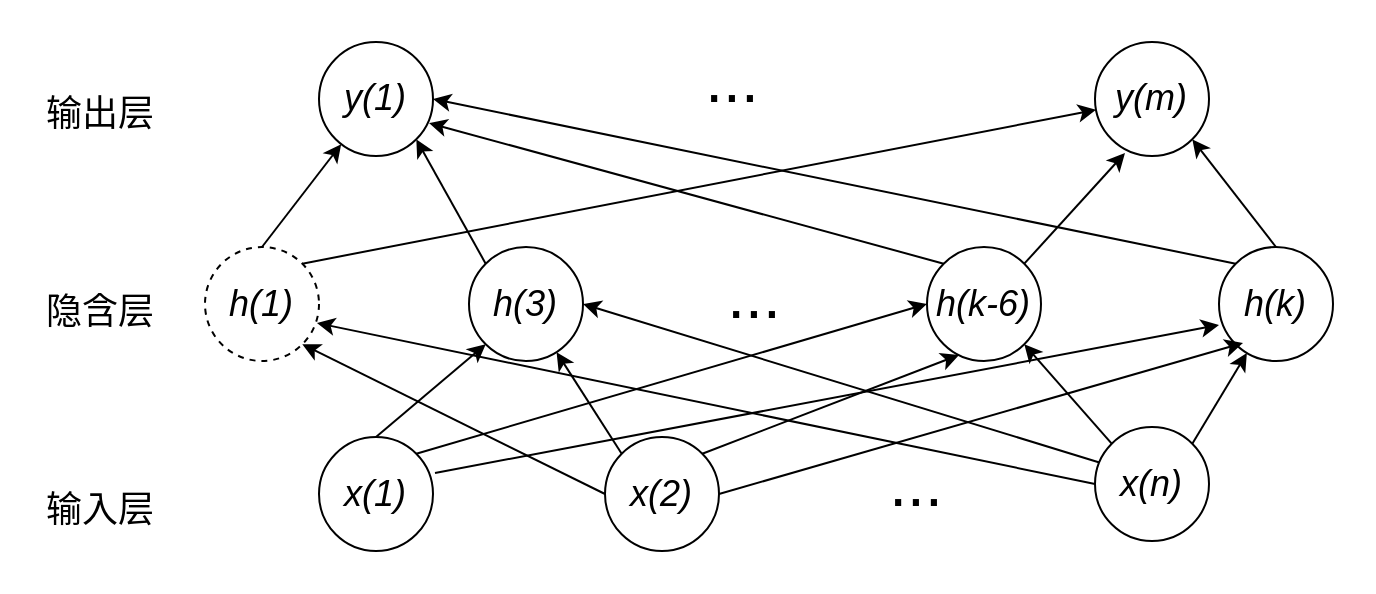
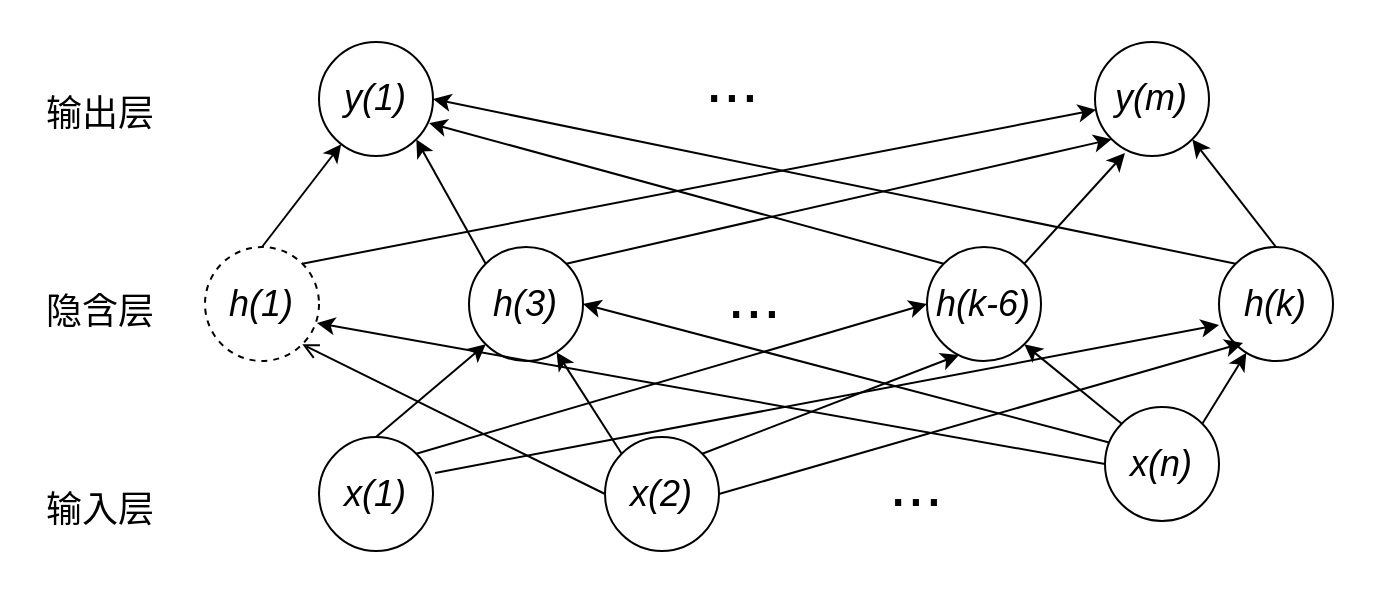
+ <mxCell id="11" style="edgeStyle=none;rounded=0;orthogonalLoop=1;jettySize=auto;html=1;exitX=1;exitY=0;exitDx=0;exitDy=0;entryX=0;entryY=1;entryDx=0;entryDy=0;fontSize=32;" edge="1" parent="1" source="12" target="6"><mxGeometry relative="1" as="geometry" /></mxCell>
- <mxCell id="23" style="edgeStyle=none;rounded=0;orthogonalLoop=1;jettySize=auto;html=1;exitX=0;exitY=0.5;exitDx=0;exitDy=0;entryX=1;entryY=1;entryDx=0;entryDy=0;fontSize=32;" edge="1" parent="1" source="27" target="9"><mxGeometry relative="1" as="geometry" /></mxCell>
+ <mxCell id="23" style="edgeStyle=none;rounded=0;orthogonalLoop=1;jettySize=auto;html=1;exitX=0;exitY=0.5;exitDx=0;exitDy=0;entryX=1;entryY=1;entryDx=0;entryDy=0;fontSize=32;endArrow=open;" edge="1" parent="1" source="27" target="9"><mxGeometry relative="1" as="geometry" /></mxCell>
- <mxCell id="32" value="&lt;i&gt;x(n)&lt;/i&gt;" style="ellipse;whiteSpace=wrap;html=1;aspect=fixed;fontSize=18;" vertex="1" parent="1"><mxGeometry x="547" y="213" width="57" height="57" as="geometry" /></mxCell>
+ <mxCell id="32" value="&lt;i&gt;x(n)&lt;/i&gt;" style="ellipse;whiteSpace=wrap;html=1;aspect=fixed;fontSize=18;" vertex="1" parent="1"><mxGeometry x="552" y="203" width="57" height="57" as="geometry" /></mxCell>
